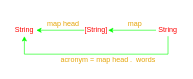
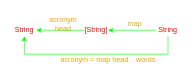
- <mxCell id="4" value="map head" style="text;html=1;strokeColor=none;fillColor=none;align=center;verticalAlign=middle;whiteSpace=wrap;overflow=hidden;fontColor=#e5a50a;" vertex="1" parent="1"><mxGeometry x="70" y="20" width="70" height="40" as="geometry" /></mxCell>
+ <mxCell id="4" value="acronym head" style="text;html=1;strokeColor=none;fillColor=none;align=center;verticalAlign=middle;whiteSpace=wrap;overflow=hidden;fontColor=#e5a50a;" vertex="1" parent="1"><mxGeometry x="70" y="20" width="70" height="40" as="geometry" /></mxCell>
